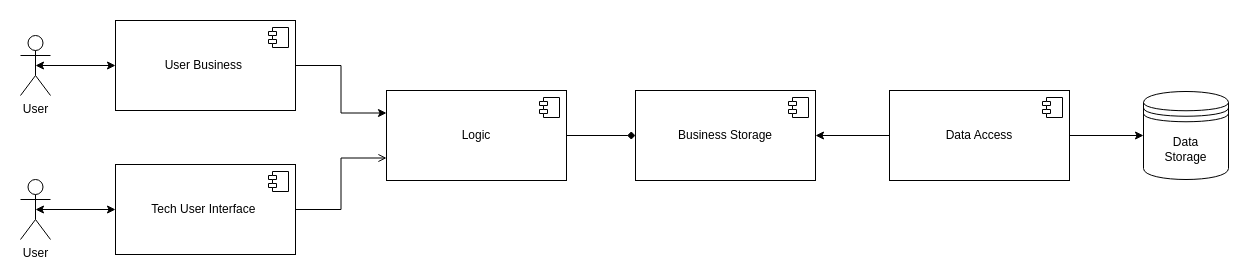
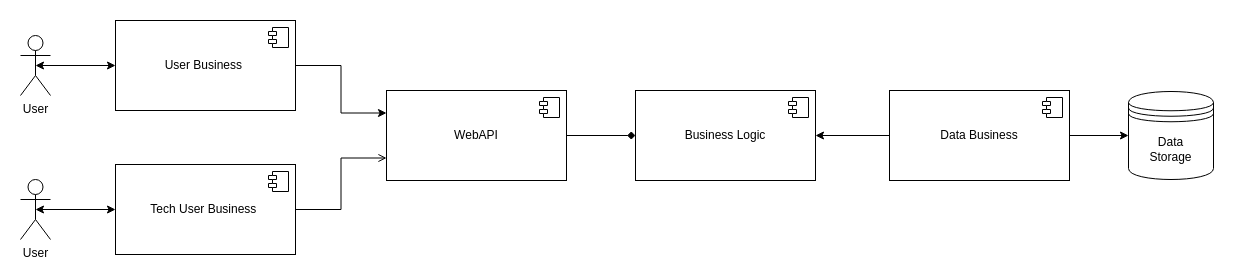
- <mxCell id="15" value="Logic" style="html=1;dropTarget=0;whiteSpace=wrap;" vertex="1" parent="1"><mxGeometry x="386" y="90" width="180" height="90" as="geometry" /></mxCell>
+ <mxCell id="15" value="WebAPI" style="html=1;dropTarget=0;whiteSpace=wrap;" vertex="1" parent="1"><mxGeometry x="386" y="90" width="180" height="90" as="geometry" /></mxCell>
- <mxCell id="2" value="Business Storage" style="html=1;dropTarget=0;whiteSpace=wrap;" parent="1" vertex="1"><mxGeometry x="635" y="90" width="180" height="90" as="geometry" /></mxCell>
+ <mxCell id="2" value="Business Logic" style="html=1;dropTarget=0;whiteSpace=wrap;" parent="1" vertex="1"><mxGeometry x="635" y="90" width="180" height="90" as="geometry" /></mxCell>
- <mxCell id="4" value="Data Access" style="html=1;dropTarget=0;whiteSpace=wrap;" parent="1" vertex="1"><mxGeometry x="889" y="90" width="180" height="90" as="geometry" /></mxCell>
+ <mxCell id="4" value="Data Business" style="html=1;dropTarget=0;whiteSpace=wrap;" parent="1" vertex="1"><mxGeometry x="889" y="90" width="180" height="90" as="geometry" /></mxCell>
- <mxCell id="11" value="Data&lt;br&gt;Storage" style="shape=datastore;whiteSpace=wrap;html=1;" parent="1" vertex="1"><mxGeometry x="1143" y="91" width="85" height="88" as="geometry" /></mxCell>
+ <mxCell id="11" value="Data&lt;br&gt;Storage" style="shape=datastore;whiteSpace=wrap;html=1;" parent="1" vertex="1"><mxGeometry x="1128" y="91" width="85" height="88" as="geometry" /></mxCell>
- <mxCell id="7" value="Tech User Interface&amp;nbsp;" style="html=1;dropTarget=0;whiteSpace=wrap;" parent="1" vertex="1"><mxGeometry x="115" y="164" width="180" height="90" as="geometry" /></mxCell>
+ <mxCell id="7" value="Tech User Business&amp;nbsp;" style="html=1;dropTarget=0;whiteSpace=wrap;" parent="1" vertex="1"><mxGeometry x="115" y="164" width="180" height="90" as="geometry" /></mxCell>
